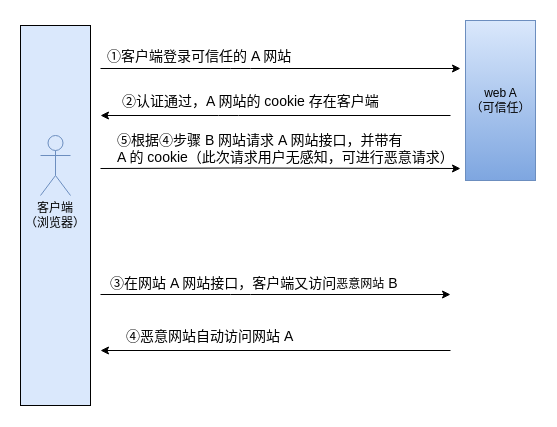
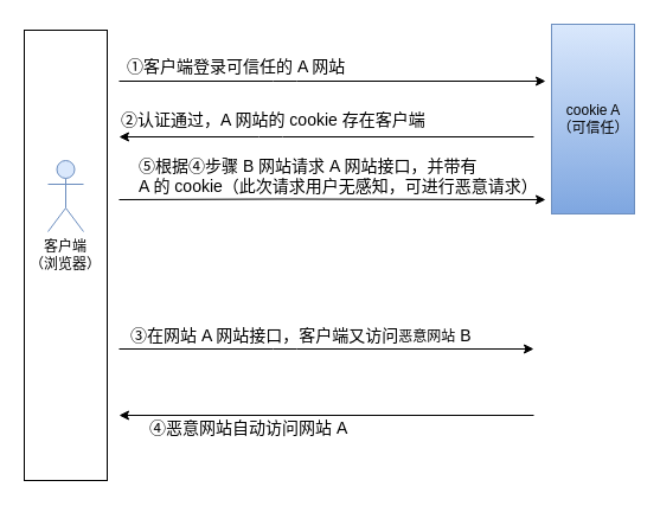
- <mxCell id="7" value="&lt;span style=&quot;font-size: 14px&quot;&gt;②认证通过，A 网站的 cookie 存在客户端&lt;/span&gt;" style="text;html=1;resizable=0;points=[];autosize=1;align=left;verticalAlign=top;spacingTop=-4;" parent="1" vertex="1"><mxGeometry x="120" y="90" width="270" height="20" as="geometry" /></mxCell>
+ <mxCell id="7" value="&lt;span style=&quot;font-size: 14px&quot;&gt;②认证通过，A 网站的 cookie 存在客户端&lt;/span&gt;" style="text;html=1;resizable=0;points=[];autosize=1;align=left;verticalAlign=top;spacingTop=-4;" parent="1" vertex="1"><mxGeometry x="100" y="90" width="270" height="20" as="geometry" /></mxCell>
- <mxCell id="4" value="web A&lt;br&gt;（可信任）" style="html=1;fillColor=#dae8fc;strokeColor=#6c8ebf;gradientColor=#7ea6e0;" parent="1" vertex="1"><mxGeometry x="465" y="20" width="70" height="160" as="geometry" /></mxCell>
+ <mxCell id="4" value="cookie A&lt;br&gt;（可信任）" style="html=1;fillColor=#dae8fc;strokeColor=#6c8ebf;gradientColor=#7ea6e0;" parent="1" vertex="1"><mxGeometry x="465" y="20" width="70" height="160" as="geometry" /></mxCell>
- <mxCell id="2" value="客户端&lt;br&gt;（浏览器）" style="rounded=0;whiteSpace=wrap;html=1;fillColor=#dae8fc;" parent="1" vertex="1"><mxGeometry x="20" y="25" width="70" height="380" as="geometry" /></mxCell>
+ <mxCell id="2" value="客户端&lt;br&gt;（浏览器）" style="rounded=0;whiteSpace=wrap;html=1;" parent="1" vertex="1"><mxGeometry x="20" y="25" width="70" height="380" as="geometry" /></mxCell>
- <mxCell id="11" value="&lt;span style=&quot;font-size: 14px&quot;&gt;④恶意网站自动访问网站 A&lt;/span&gt;" style="text;html=1;resizable=0;points=[];autosize=1;align=left;verticalAlign=top;spacingTop=-4;" parent="1" vertex="1"><mxGeometry x="123.5" y="325" width="180" height="20" as="geometry" /></mxCell>
+ <mxCell id="11" value="&lt;span style=&quot;font-size: 14px&quot;&gt;④恶意网站自动访问网站 A&lt;/span&gt;" style="text;html=1;resizable=0;points=[];autosize=1;align=left;verticalAlign=top;spacingTop=-4;" parent="1" vertex="1"><mxGeometry x="123.5" y="350" width="180" height="20" as="geometry" /></mxCell>
